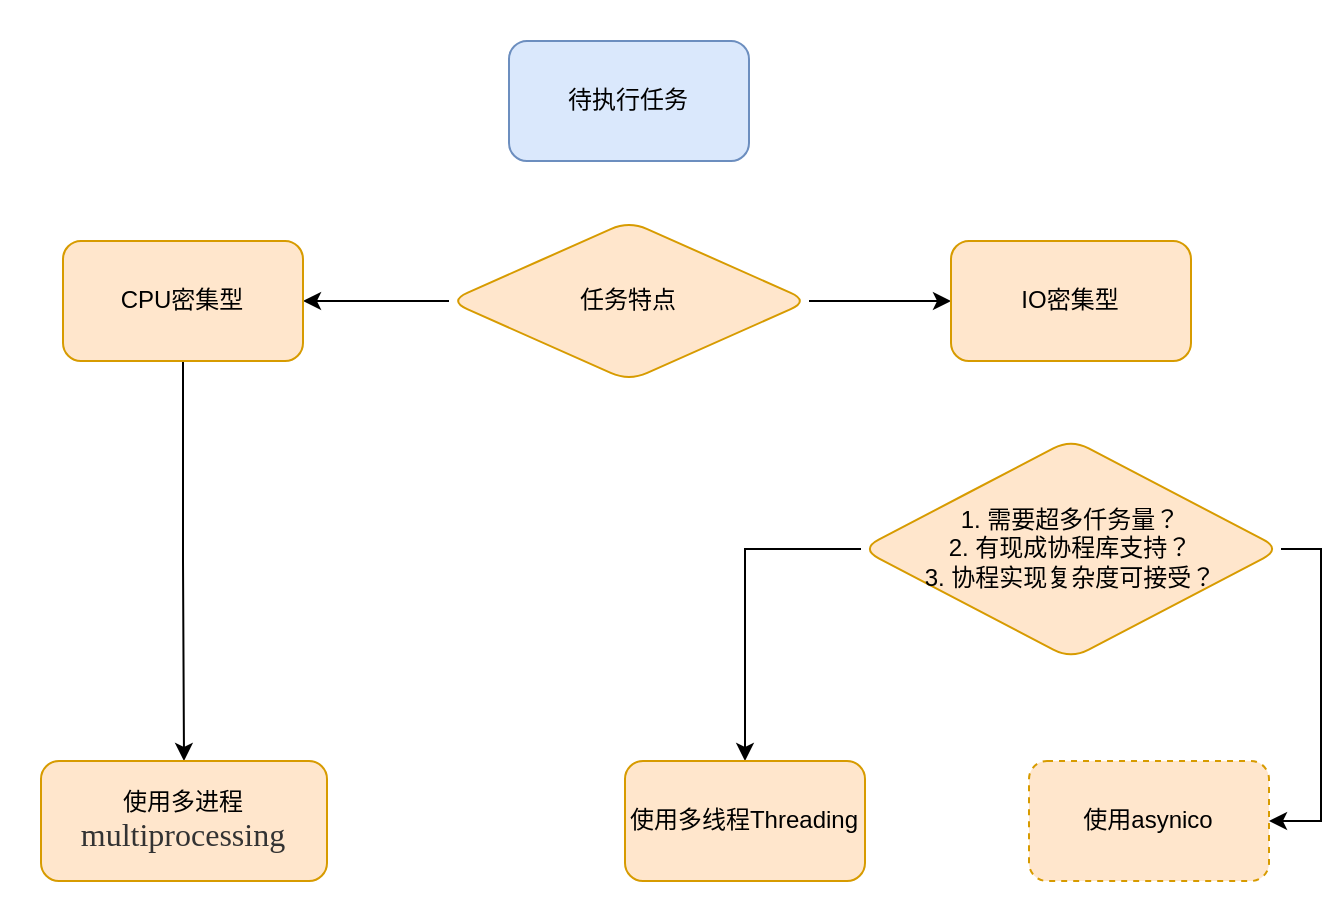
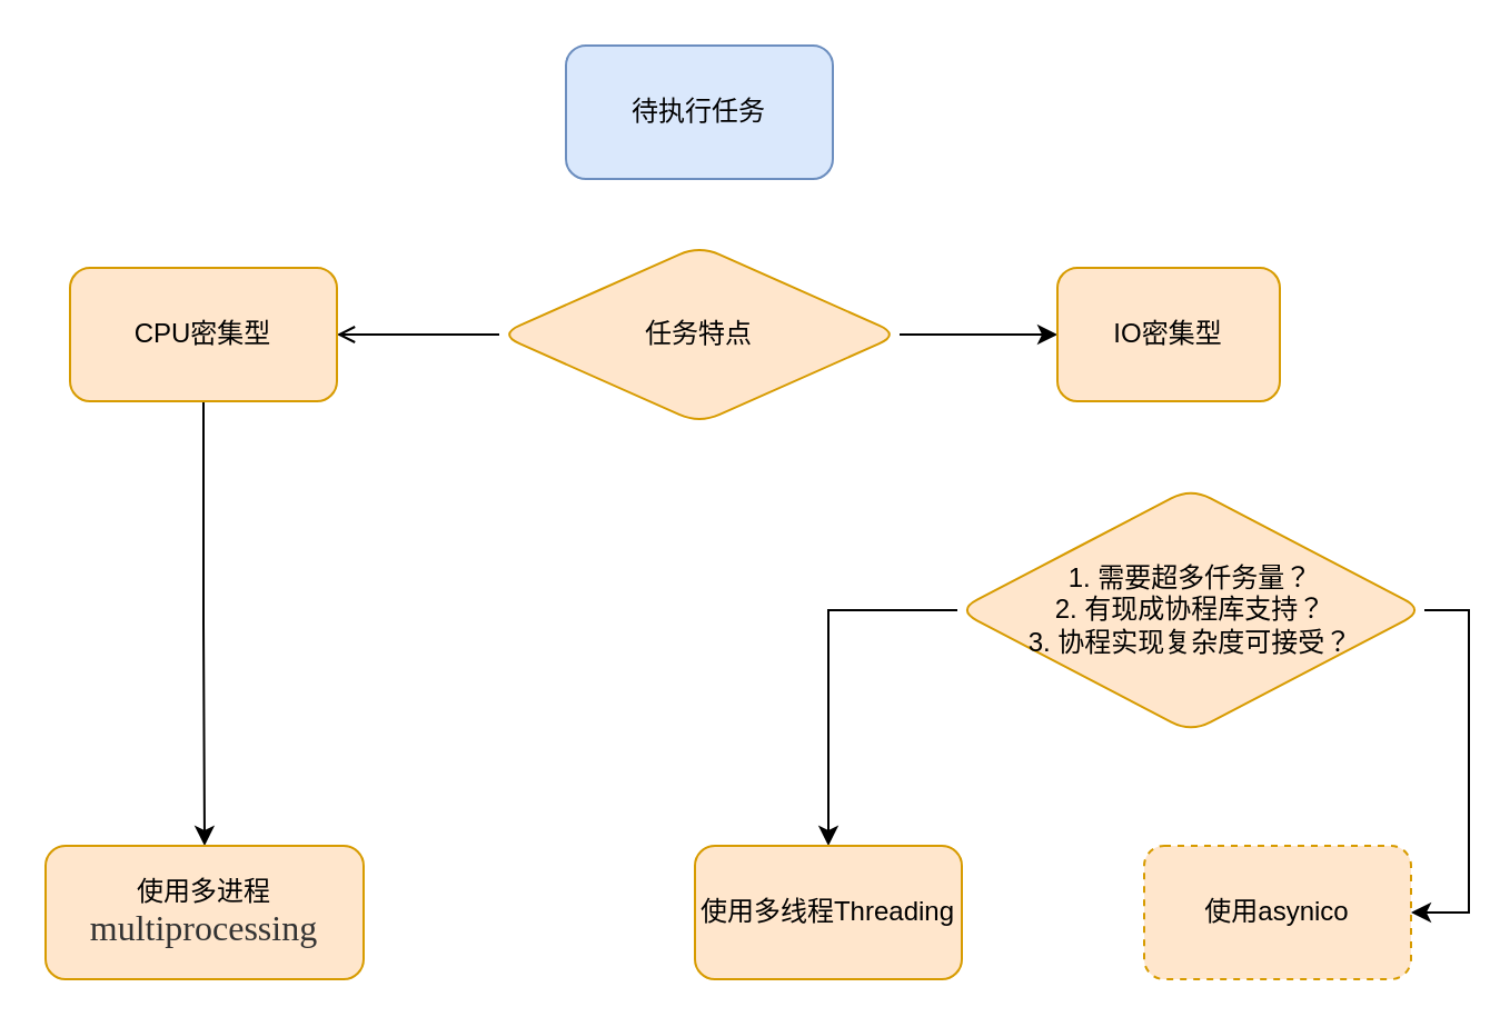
- <mxCell id="4" value="" style="edgeStyle=orthogonalEdgeStyle;rounded=0;orthogonalLoop=1;jettySize=auto;html=1;" parent="1" source="5" target="8" edge="1"><mxGeometry relative="1" as="geometry" /></mxCell>
+ <mxCell id="4" value="" style="edgeStyle=orthogonalEdgeStyle;rounded=0;orthogonalLoop=1;jettySize=auto;html=1;endArrow=open;" parent="1" source="5" target="8" edge="1"><mxGeometry relative="1" as="geometry" /></mxCell>
- <mxCell id="6" value="IO密集型" style="whiteSpace=wrap;html=1;rounded=1;fillColor=#ffe6cc;strokeColor=#d79b00;" parent="1" vertex="1"><mxGeometry x="475" y="120" width="120" height="60" as="geometry" /></mxCell>
+ <mxCell id="6" value="IO密集型" style="whiteSpace=wrap;html=1;rounded=1;fillColor=#ffe6cc;strokeColor=#d79b00;" parent="1" vertex="1"><mxGeometry x="475" y="120" width="100" height="60" as="geometry" /></mxCell>
